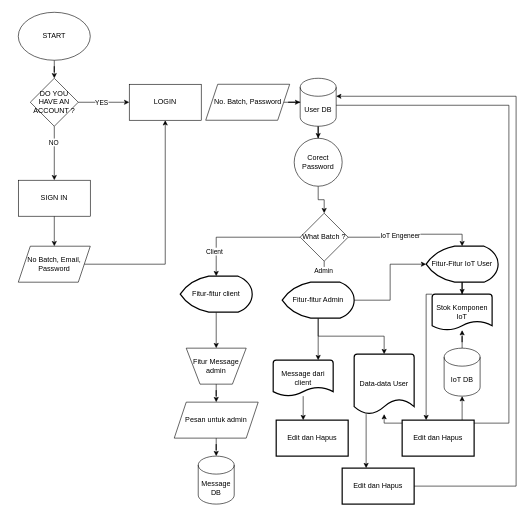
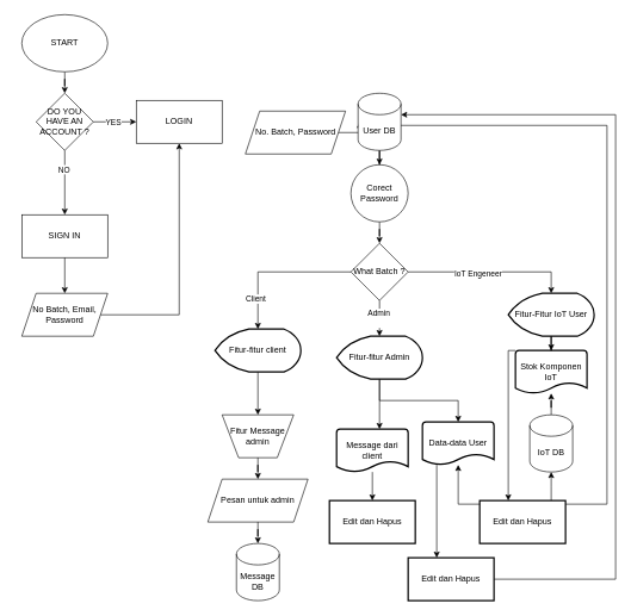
- <mxCell id="12" value="LOGIN" style="rounded=0;whiteSpace=wrap;html=1;" parent="2" vertex="1"><mxGeometry x="195" y="70" width="120" height="60" as="geometry" /></mxCell>
+ <mxCell id="12" value="LOGIN" style="rounded=0;whiteSpace=wrap;html=1;" parent="2" vertex="1"><mxGeometry x="170" y="70" width="120" height="60" as="geometry" /></mxCell>
- <mxCell id="7" value="No. Batch, Password" style="shape=parallelogram;perimeter=parallelogramPerimeter;whiteSpace=wrap;html=1;fixedSize=1;" parent="2" vertex="1"><mxGeometry x="322.5" y="70" width="140" height="60" as="geometry" /></mxCell>
+ <mxCell id="7" value="No. Batch, Password" style="shape=parallelogram;perimeter=parallelogramPerimeter;whiteSpace=wrap;html=1;fixedSize=1;" parent="2" vertex="1"><mxGeometry x="322.5" y="85" width="140" height="60" as="geometry" /></mxCell>
- <mxCell id="25" value="What Batch ?" style="rhombus;whiteSpace=wrap;html=1;" parent="2" vertex="1"><mxGeometry x="480" y="285" width="80" height="80" as="geometry" /></mxCell>
+ <mxCell id="25" value="What Batch ?" style="rhombus;whiteSpace=wrap;html=1;" parent="2" vertex="1"><mxGeometry x="470" y="270" width="80" height="80" as="geometry" /></mxCell>
- <mxCell id="26" style="edgeStyle=orthogonalEdgeStyle;rounded=0;orthogonalLoop=1;jettySize=auto;html=1;entryX=0;entryY=0.5;entryDx=0;entryDy=0;" edge="1" parent="2" source="29" target="34"><mxGeometry relative="1" as="geometry" /></mxCell>
- <mxCell id="33" value="Message dari client" style="strokeWidth=2;html=1;shape=mxgraph.flowchart.document2;whiteSpace=wrap;size=0.25;" parent="2" vertex="1"><mxGeometry x="435" y="530" width="100" height="60" as="geometry" /></mxCell>
+ <mxCell id="33" value="Message dari client" style="strokeWidth=2;html=1;shape=mxgraph.flowchart.document2;whiteSpace=wrap;size=0.25;" parent="2" vertex="1"><mxGeometry x="450" y="530" width="100" height="60" as="geometry" /></mxCell>
- <mxCell id="39" value="Data-data User" style="strokeWidth=2;html=1;shape=mxgraph.flowchart.document2;whiteSpace=wrap;size=0.25;" parent="2" vertex="1"><mxGeometry x="570" y="520" width="100" height="100" as="geometry" /></mxCell>
+ <mxCell id="39" value="Data-data User" style="strokeWidth=2;html=1;shape=mxgraph.flowchart.document2;whiteSpace=wrap;size=0.25;" parent="2" vertex="1"><mxGeometry x="570" y="520" width="100" height="60" as="geometry" /></mxCell>
